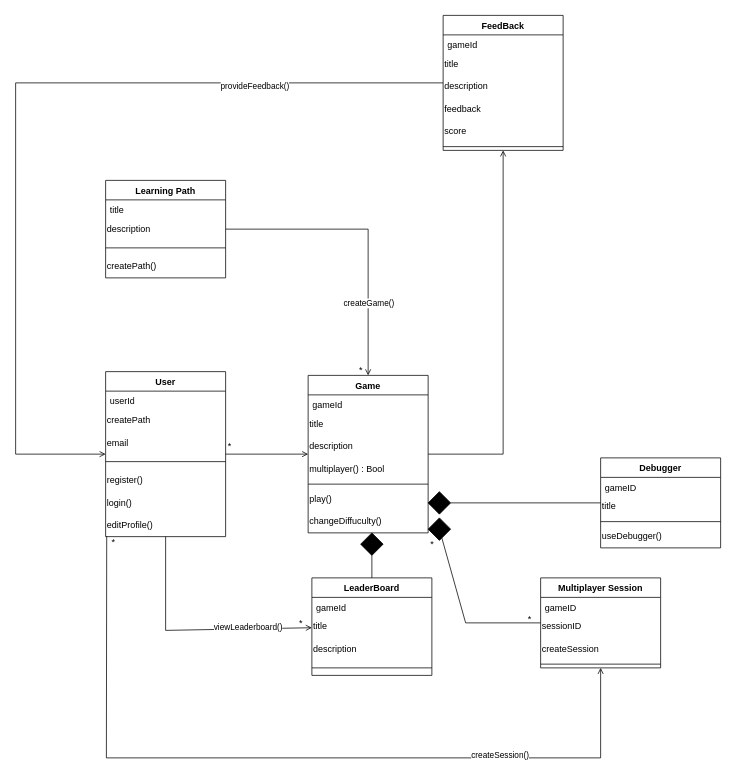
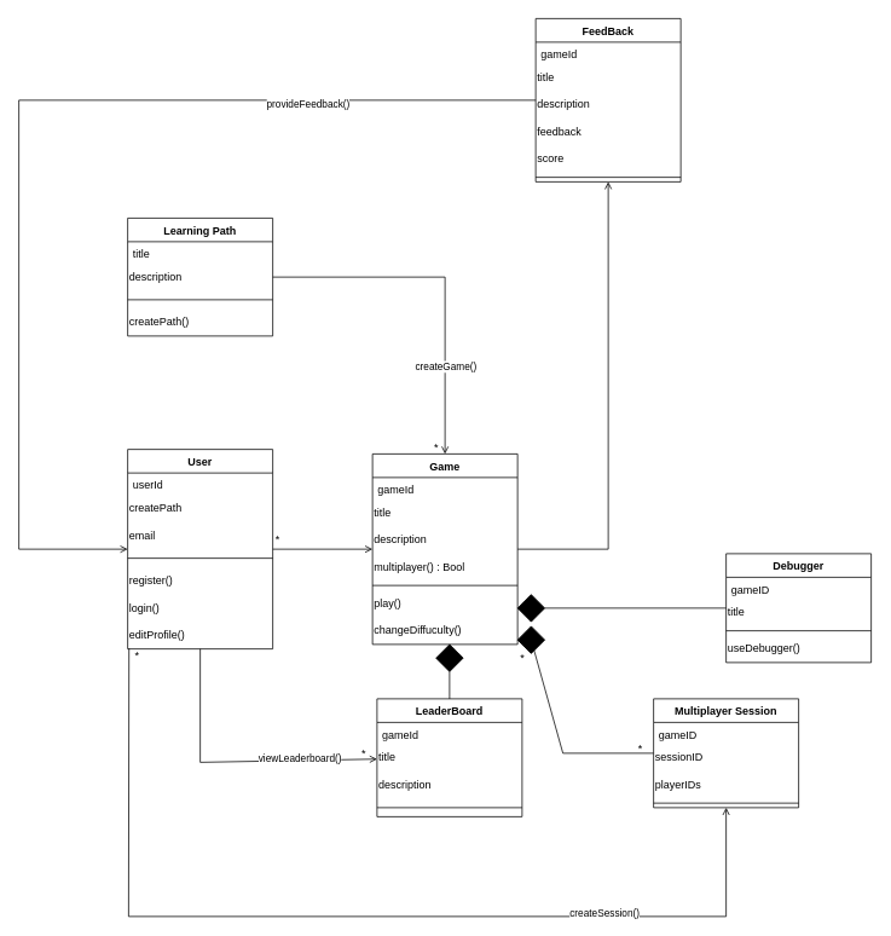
- <mxCell id="56" value="createSession" style="text;html=1;align=left;verticalAlign=middle;resizable=0;points=[];autosize=1;strokeColor=none;fillColor=none;" parent="53" vertex="1"><mxGeometry y="80" width="160" height="30" as="geometry" /></mxCell>
+ <mxCell id="56" value="playerIDs" style="text;html=1;align=left;verticalAlign=middle;resizable=0;points=[];autosize=1;strokeColor=none;fillColor=none;" parent="53" vertex="1"><mxGeometry y="80" width="160" height="30" as="geometry" /></mxCell>
